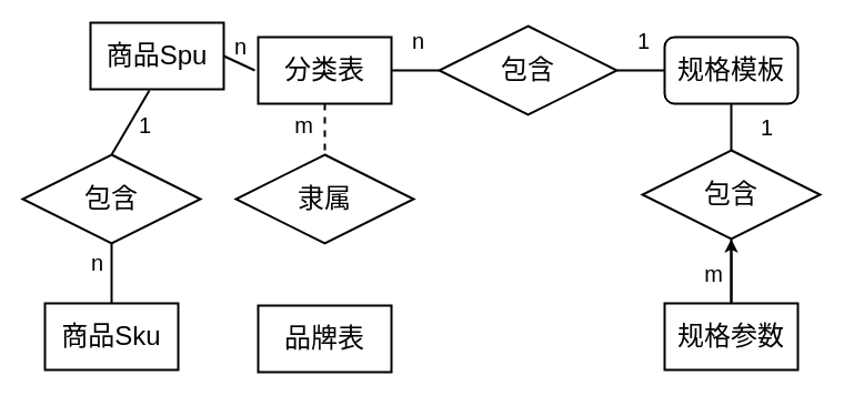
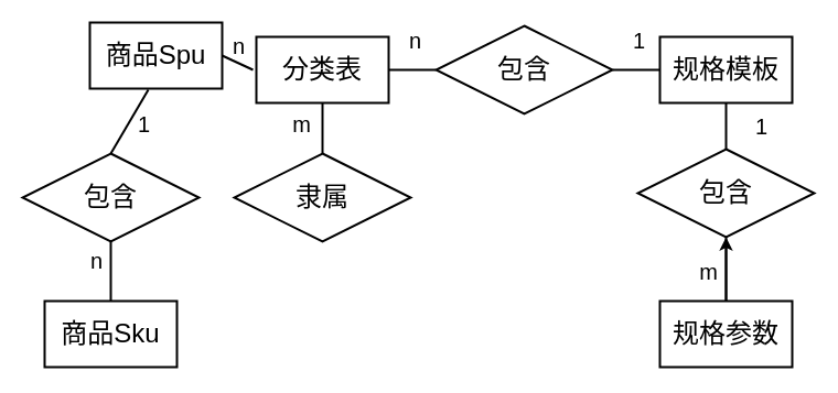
- <mxCell id="6" value="&lt;p style=&quot;margin-top: 0pt ; margin-bottom: 0pt ; margin-left: 0in ; direction: ltr ; unicode-bidi: embed ; word-break: normal&quot;&gt;&lt;span style=&quot;font-size: 24px&quot;&gt;规格模板&lt;/span&gt;&lt;/p&gt;" style="whiteSpace=wrap;html=1;gradientColor=none;strokeWidth=2;rounded=1;" parent="1" vertex="1"><mxGeometry x="598" y="33" width="120" height="60" as="geometry" /></mxCell>
+ <mxCell id="6" value="&lt;p style=&quot;margin-top: 0pt ; margin-bottom: 0pt ; margin-left: 0in ; direction: ltr ; unicode-bidi: embed ; word-break: normal&quot;&gt;&lt;span style=&quot;font-size: 24px&quot;&gt;规格模板&lt;/span&gt;&lt;/p&gt;" style="rounded=0;whiteSpace=wrap;html=1;gradientColor=none;strokeWidth=2;" parent="1" vertex="1"><mxGeometry x="598" y="33" width="120" height="60" as="geometry" /></mxCell>
- <mxCell id="13" value="m" style="endArrow=none;html=1;entryX=0.5;entryY=0;entryDx=0;entryDy=0;exitX=0.5;exitY=1;exitDx=0;exitDy=0;strokeWidth=2;fontSize=20;verticalAlign=bottom;dashed=1;" parent="1" source="4" target="12" edge="1"><mxGeometry x="0.478" y="-19" width="50" height="50" relative="1" as="geometry"><mxPoint x="357" y="-85" as="sourcePoint" /><mxPoint x="513" y="-10" as="targetPoint" /><mxPoint as="offset" /></mxGeometry></mxCell>
+ <mxCell id="13" value="m" style="endArrow=none;html=1;entryX=0.5;entryY=0;entryDx=0;entryDy=0;exitX=0.5;exitY=1;exitDx=0;exitDy=0;strokeWidth=2;fontSize=20;verticalAlign=bottom;" parent="1" source="4" target="12" edge="1"><mxGeometry x="0.478" y="-19" width="50" height="50" relative="1" as="geometry"><mxPoint x="357" y="-85" as="sourcePoint" /><mxPoint x="513" y="-10" as="targetPoint" /><mxPoint as="offset" /></mxGeometry></mxCell>
- <mxCell id="5" value="&lt;p style=&quot;margin-top: 0pt ; margin-bottom: 0pt ; margin-left: 0in ; direction: ltr ; unicode-bidi: embed ; word-break: normal&quot;&gt;&lt;span style=&quot;font-size: 24px&quot;&gt;品牌表&lt;/span&gt;&lt;/p&gt;" style="rounded=0;whiteSpace=wrap;html=1;gradientColor=none;strokeWidth=2;" parent="1" vertex="1"><mxGeometry x="232" y="275" width="120" height="60" as="geometry" /></mxCell>
